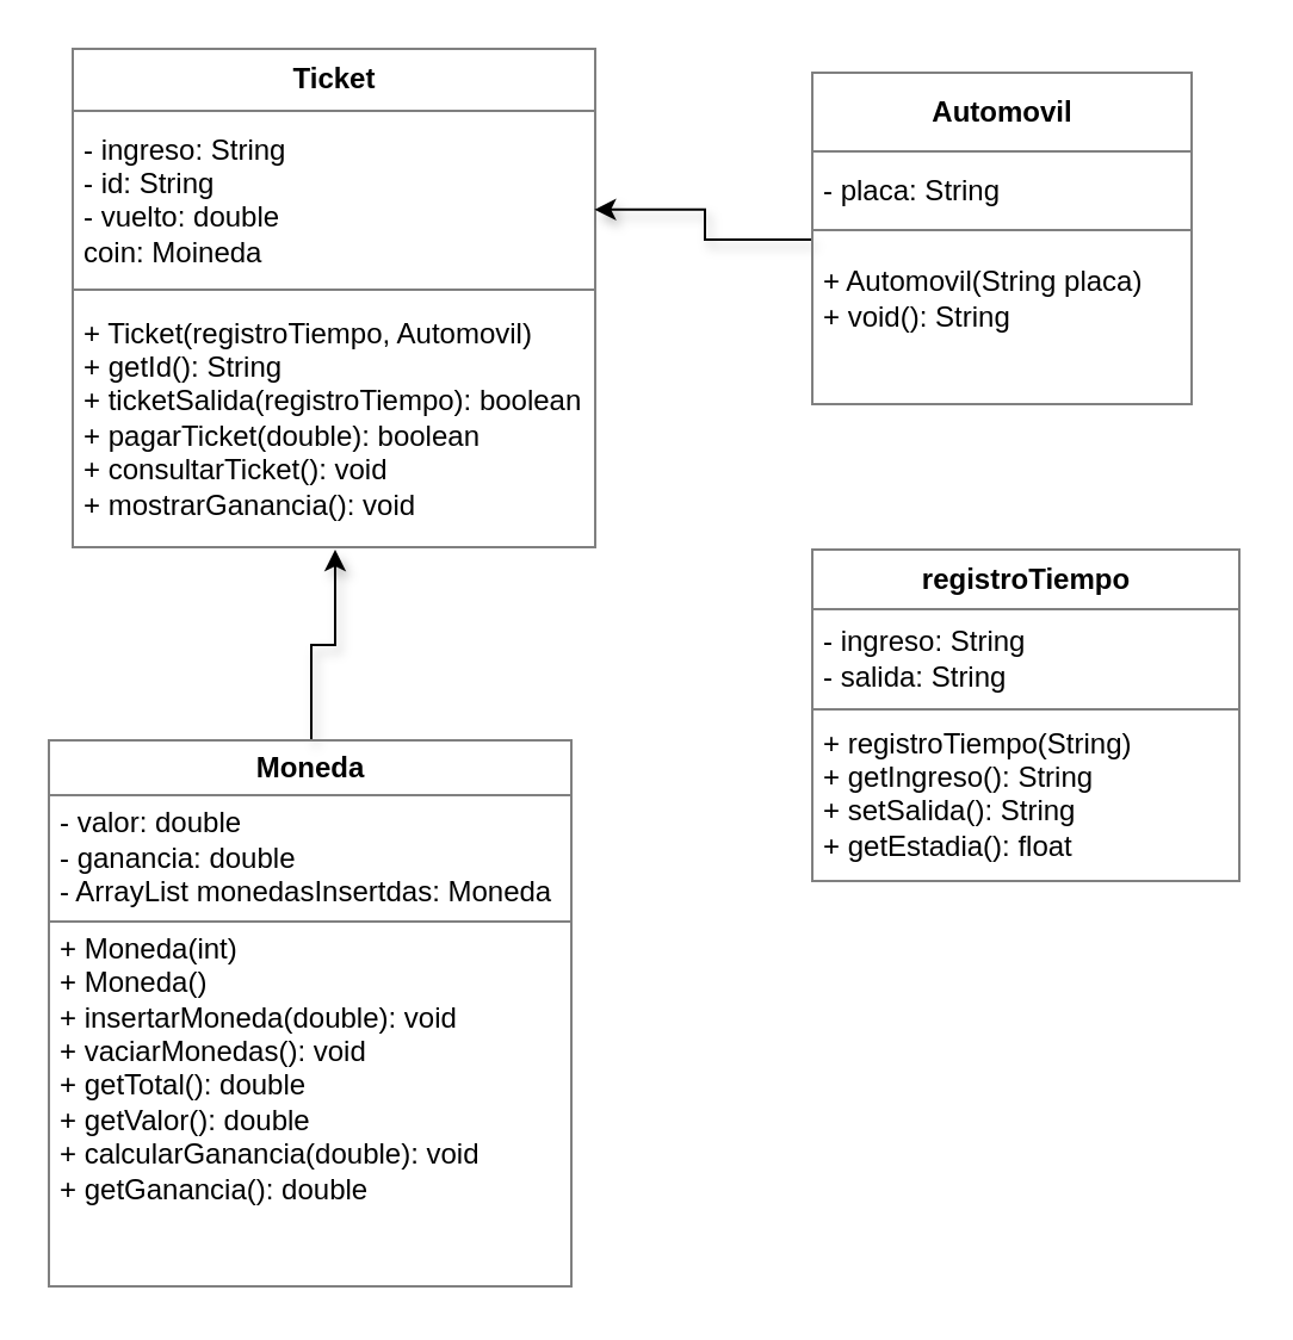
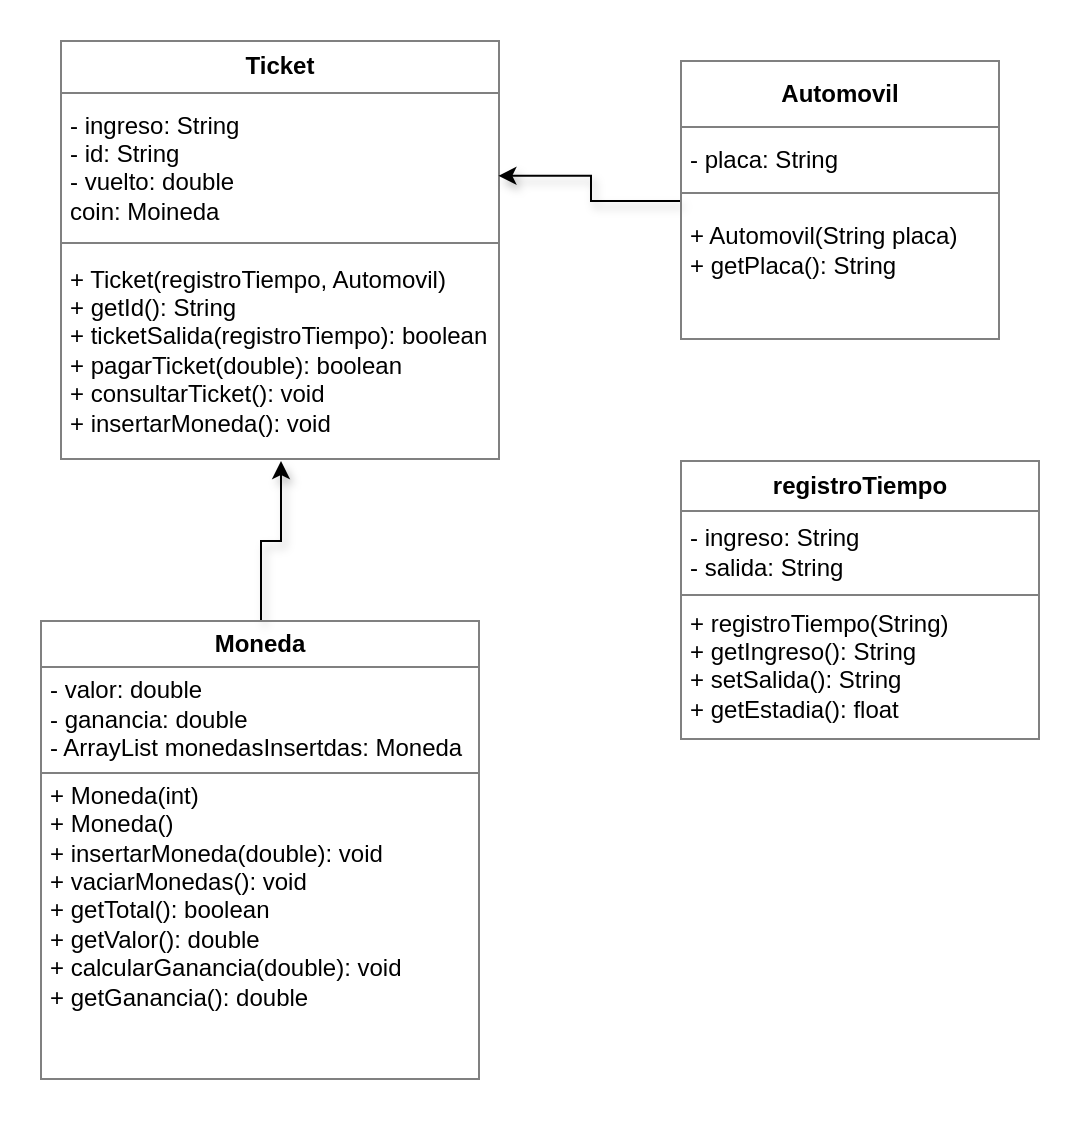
- <mxCell id="4" value="&lt;table border=&quot;1&quot; width=&quot;100%&quot; cellpadding=&quot;4&quot; style=&quot;width: 100% ; height: 100% ; border-collapse: collapse&quot;&gt;&lt;tbody&gt;&lt;tr&gt;&lt;th align=&quot;center&quot;&gt;Automovil&lt;/th&gt;&lt;/tr&gt;&lt;tr&gt;&lt;td&gt;- placa: String&lt;/td&gt;&lt;/tr&gt;&lt;tr&gt;&lt;td&gt;+ Automovil(String placa)&lt;br&gt;+ void(): String&lt;br&gt;&lt;br&gt;&lt;/td&gt;&lt;/tr&gt;&lt;/tbody&gt;&lt;/table&gt;" style="text;html=1;strokeColor=none;fillColor=none;overflow=fill;" parent="1" vertex="1"><mxGeometry x="340" y="30" width="160" height="140" as="geometry" /></mxCell>
+ <mxCell id="4" value="&lt;table border=&quot;1&quot; width=&quot;100%&quot; cellpadding=&quot;4&quot; style=&quot;width: 100% ; height: 100% ; border-collapse: collapse&quot;&gt;&lt;tbody&gt;&lt;tr&gt;&lt;th align=&quot;center&quot;&gt;Automovil&lt;/th&gt;&lt;/tr&gt;&lt;tr&gt;&lt;td&gt;- placa: String&lt;/td&gt;&lt;/tr&gt;&lt;tr&gt;&lt;td&gt;+ Automovil(String placa)&lt;br&gt;+ getPlaca(): String&lt;br&gt;&lt;br&gt;&lt;/td&gt;&lt;/tr&gt;&lt;/tbody&gt;&lt;/table&gt;" style="text;html=1;strokeColor=none;fillColor=none;overflow=fill;" parent="1" vertex="1"><mxGeometry x="340" y="30" width="160" height="140" as="geometry" /></mxCell>
- <mxCell id="2" value="&lt;table border=&quot;1&quot; width=&quot;100%&quot; cellpadding=&quot;4&quot; style=&quot;width: 100% ; height: 100% ; border-collapse: collapse&quot;&gt;&lt;tbody&gt;&lt;tr&gt;&lt;th align=&quot;center&quot;&gt;Ticket&lt;/th&gt;&lt;/tr&gt;&lt;tr&gt;&lt;td&gt;- ingreso: String&lt;br&gt;- id: String&lt;br&gt;- vuelto: double&lt;br&gt;coin: Moineda&lt;/td&gt;&lt;/tr&gt;&lt;tr&gt;&lt;td&gt;+ Ticket(registroTiempo, Automovil)&lt;br&gt;+ getId(): String&lt;br&gt;+ ticketSalida(registroTiempo): boolean&lt;br&gt;+ pagarTicket(double): boolean&lt;br&gt;+ consultarTicket(): void&lt;br&gt;+ mostrarGanancia(): void&lt;/td&gt;&lt;/tr&gt;&lt;/tbody&gt;&lt;/table&gt;" style="text;html=1;strokeColor=none;fillColor=none;overflow=fill;" parent="1" vertex="1"><mxGeometry x="30" y="20" width="220" height="210" as="geometry" /></mxCell>
+ <mxCell id="2" value="&lt;table border=&quot;1&quot; width=&quot;100%&quot; cellpadding=&quot;4&quot; style=&quot;width: 100% ; height: 100% ; border-collapse: collapse&quot;&gt;&lt;tbody&gt;&lt;tr&gt;&lt;th align=&quot;center&quot;&gt;Ticket&lt;/th&gt;&lt;/tr&gt;&lt;tr&gt;&lt;td&gt;- ingreso: String&lt;br&gt;- id: String&lt;br&gt;- vuelto: double&lt;br&gt;coin: Moineda&lt;/td&gt;&lt;/tr&gt;&lt;tr&gt;&lt;td&gt;+ Ticket(registroTiempo, Automovil)&lt;br&gt;+ getId(): String&lt;br&gt;+ ticketSalida(registroTiempo): boolean&lt;br&gt;+ pagarTicket(double): boolean&lt;br&gt;+ consultarTicket(): void&lt;br&gt;+ insertarMoneda(): void&lt;/td&gt;&lt;/tr&gt;&lt;/tbody&gt;&lt;/table&gt;" style="text;html=1;strokeColor=none;fillColor=none;overflow=fill;" parent="1" vertex="1"><mxGeometry x="30" y="20" width="220" height="210" as="geometry" /></mxCell>
- <mxCell id="6" value="&lt;table border=&quot;1&quot; width=&quot;100%&quot; cellpadding=&quot;4&quot; style=&quot;width: 100% ; height: 100% ; border-collapse: collapse&quot;&gt;&lt;tbody&gt;&lt;tr&gt;&lt;th align=&quot;center&quot;&gt;Moneda&lt;/th&gt;&lt;/tr&gt;&lt;tr&gt;&lt;td&gt;- valor: double&lt;br&gt;- ganancia: double&lt;br&gt;- ArrayList monedasInsertdas: Moneda&lt;/td&gt;&lt;/tr&gt;&lt;tr&gt;&lt;td&gt;+ Moneda(int)&lt;br&gt;+ Moneda()&lt;br&gt;+ insertarMoneda(double): void&lt;br&gt;+ vaciarMonedas(): void&lt;br&gt;+ getTotal(): double&lt;br&gt;+ getValor(): double&lt;br&gt;+ calcularGanancia(double): void&lt;br&gt;+ getGanancia(): double&lt;br&gt;&lt;br&gt;&lt;br&gt;&lt;/td&gt;&lt;/tr&gt;&lt;/tbody&gt;&lt;/table&gt;" style="text;html=1;strokeColor=none;fillColor=none;overflow=fill;" parent="1" vertex="1"><mxGeometry x="20" y="310" width="220" height="230" as="geometry" /></mxCell>
+ <mxCell id="6" value="&lt;table border=&quot;1&quot; width=&quot;100%&quot; cellpadding=&quot;4&quot; style=&quot;width: 100% ; height: 100% ; border-collapse: collapse&quot;&gt;&lt;tbody&gt;&lt;tr&gt;&lt;th align=&quot;center&quot;&gt;Moneda&lt;/th&gt;&lt;/tr&gt;&lt;tr&gt;&lt;td&gt;- valor: double&lt;br&gt;- ganancia: double&lt;br&gt;- ArrayList monedasInsertdas: Moneda&lt;/td&gt;&lt;/tr&gt;&lt;tr&gt;&lt;td&gt;+ Moneda(int)&lt;br&gt;+ Moneda()&lt;br&gt;+ insertarMoneda(double): void&lt;br&gt;+ vaciarMonedas(): void&lt;br&gt;+ getTotal(): boolean&lt;br&gt;+ getValor(): double&lt;br&gt;+ calcularGanancia(double): void&lt;br&gt;+ getGanancia(): double&lt;br&gt;&lt;br&gt;&lt;br&gt;&lt;/td&gt;&lt;/tr&gt;&lt;/tbody&gt;&lt;/table&gt;" style="text;html=1;strokeColor=none;fillColor=none;overflow=fill;" parent="1" vertex="1"><mxGeometry x="20" y="310" width="220" height="230" as="geometry" /></mxCell>
